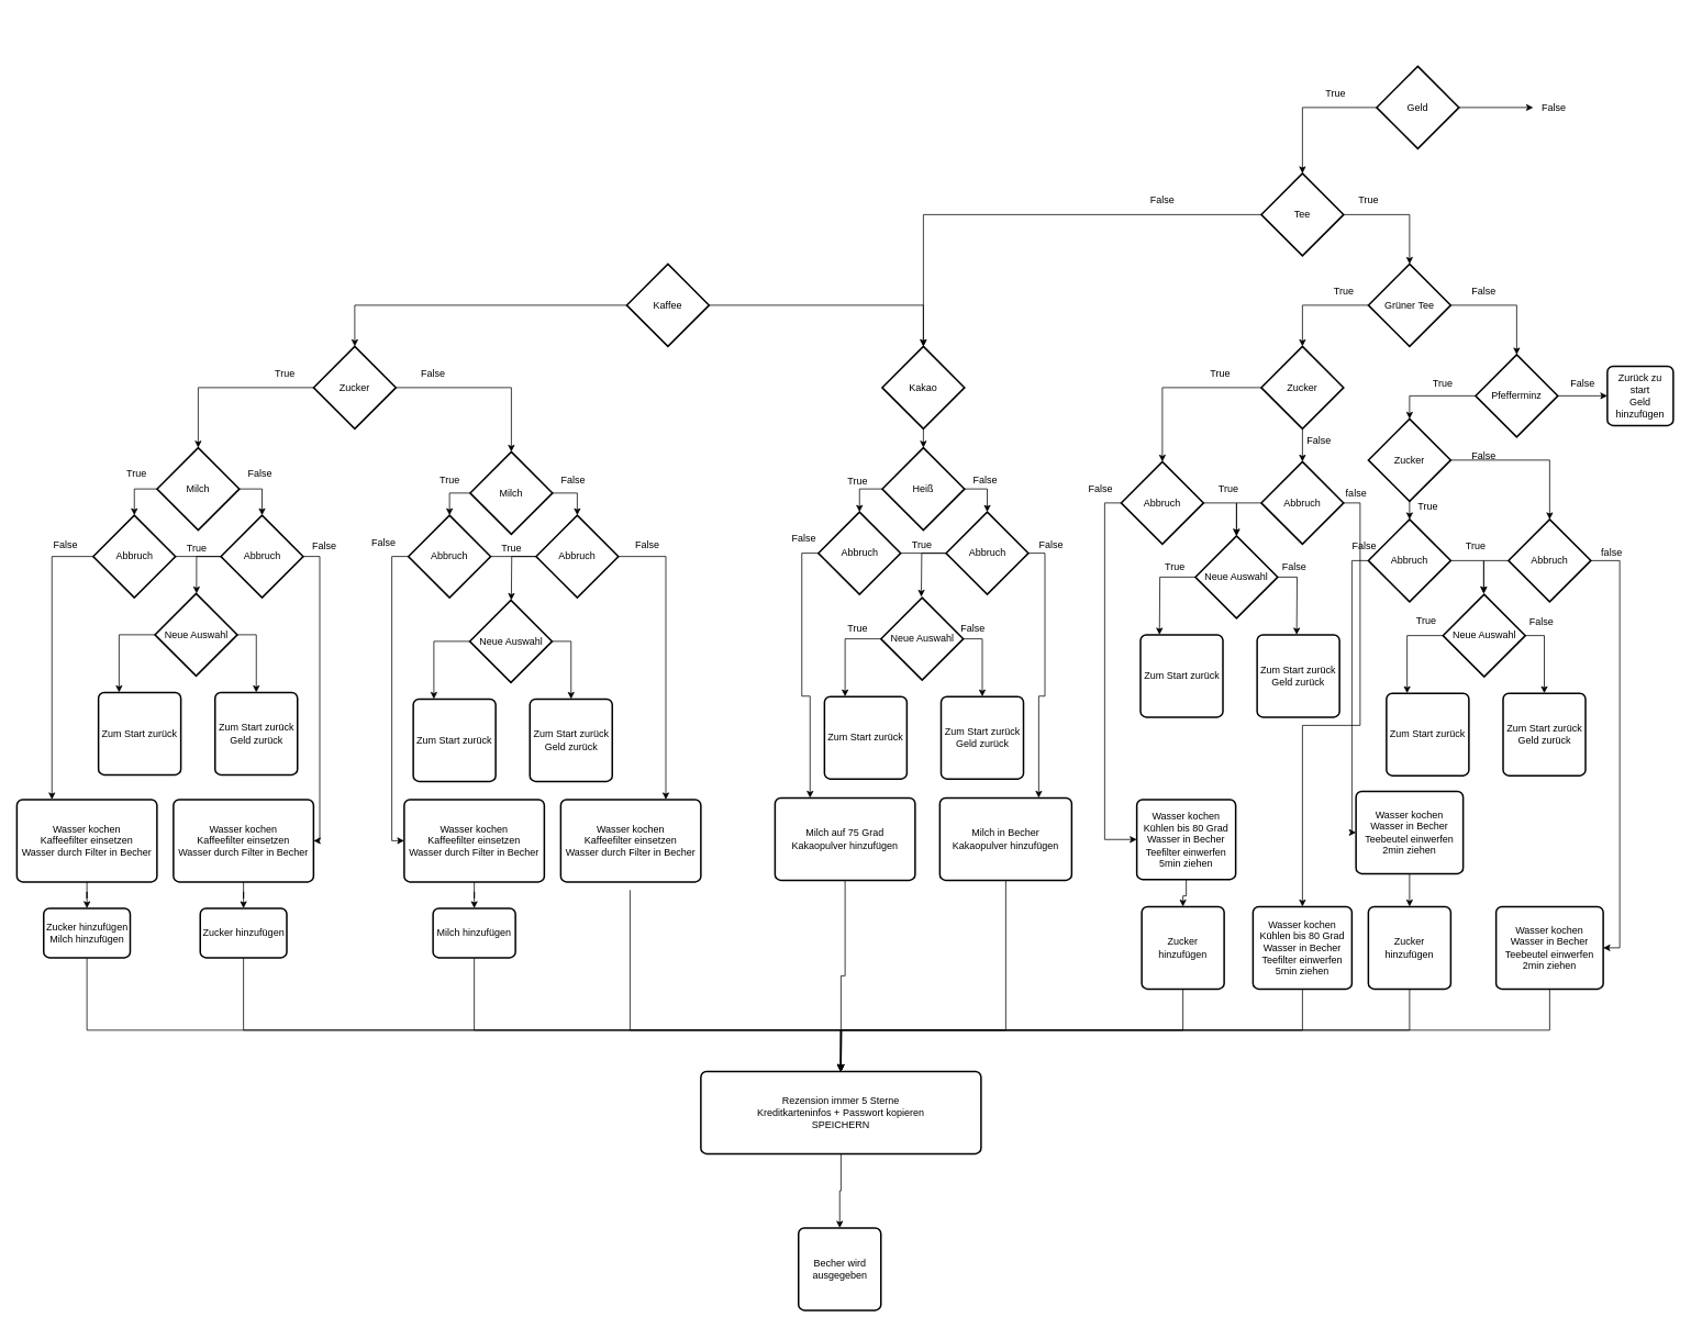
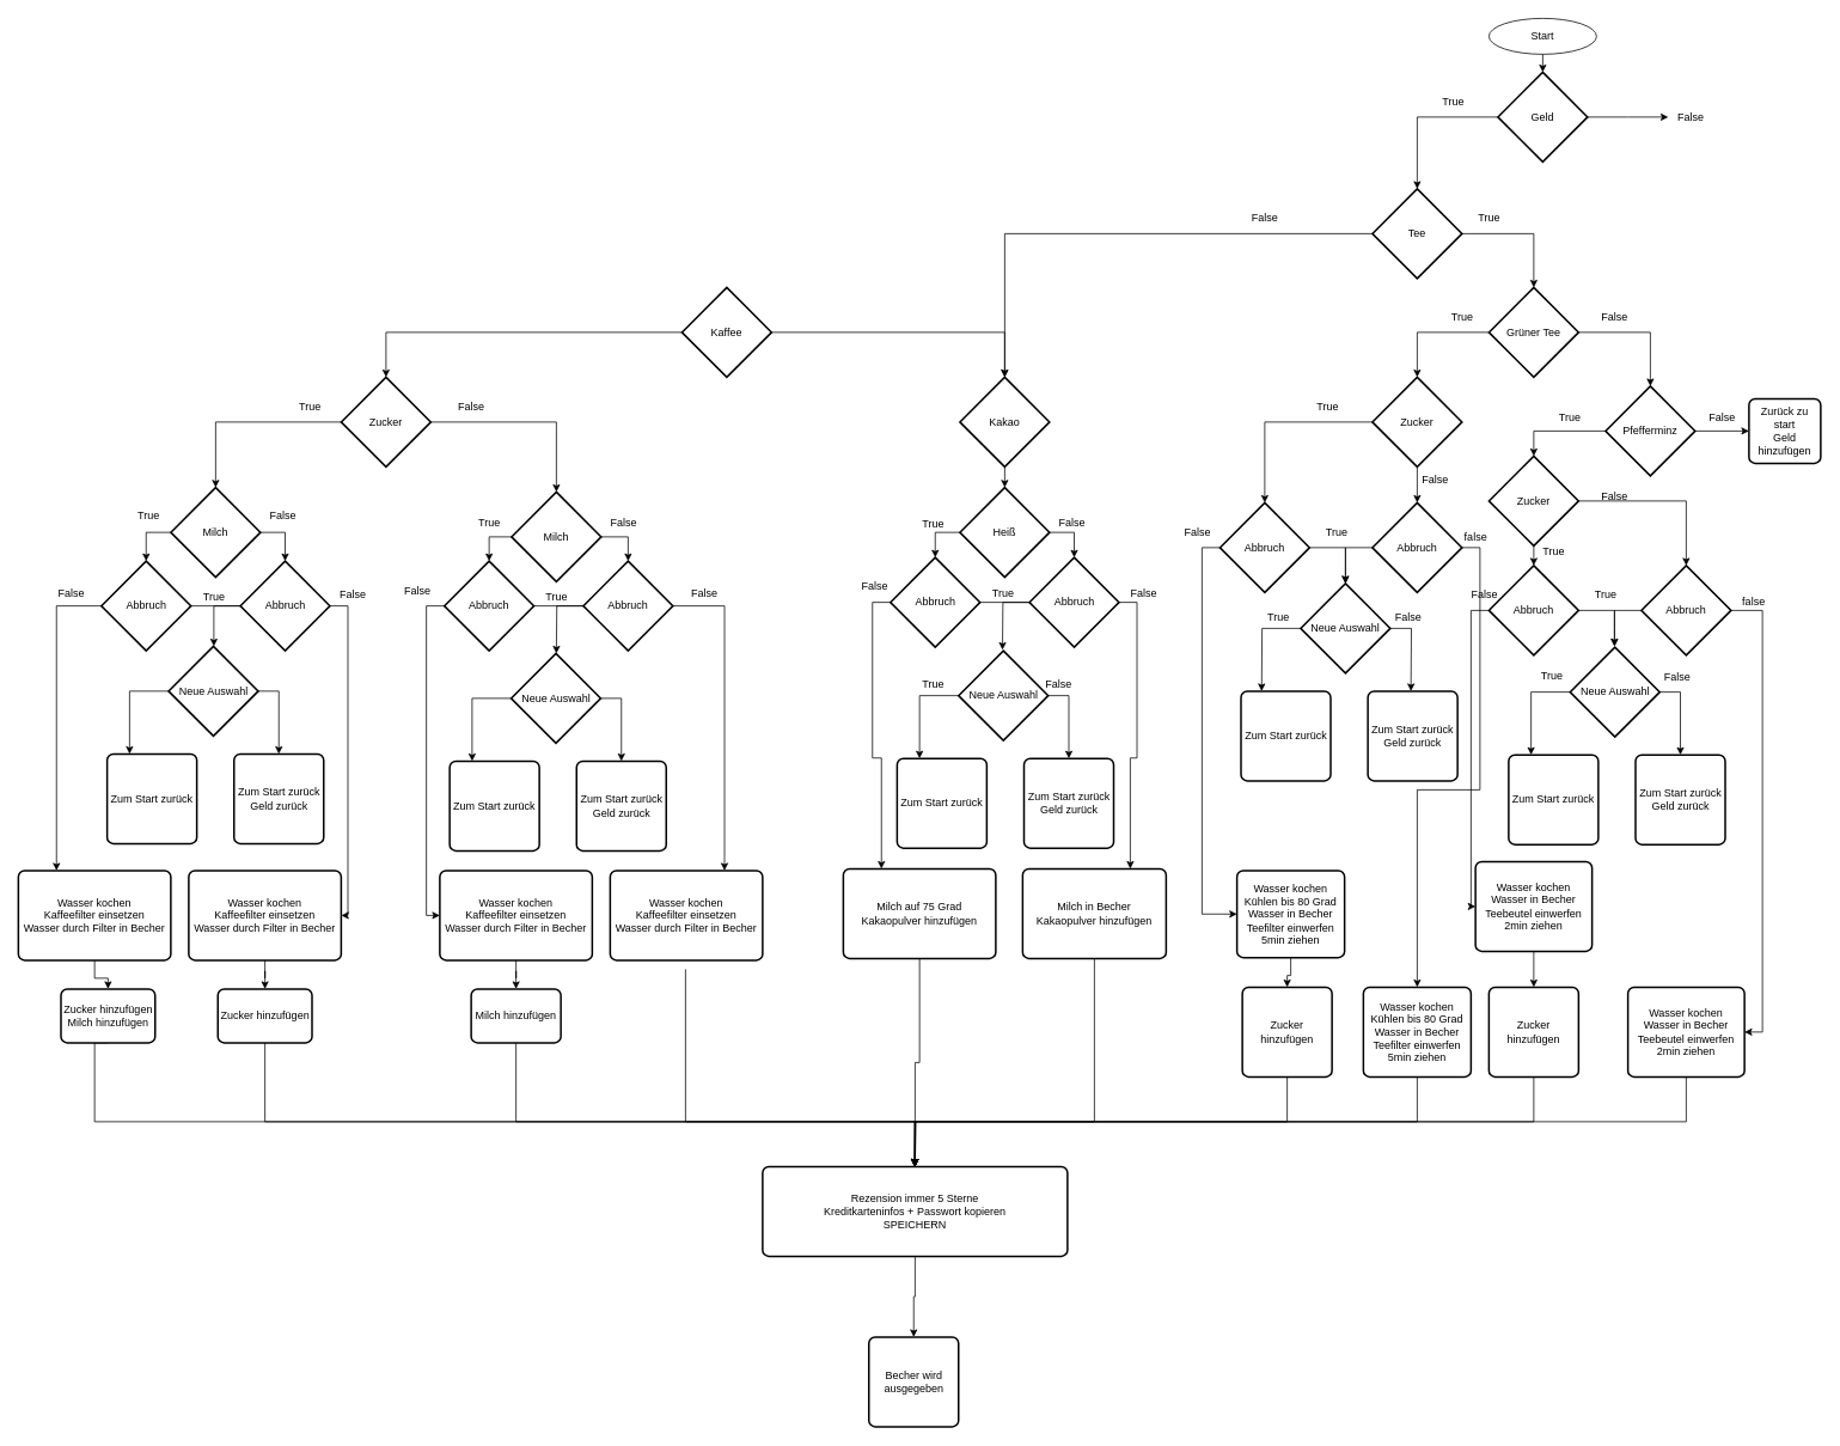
+ <mxCell id="2" value="Start" style="ellipse;whiteSpace=wrap;html=1;" vertex="1" parent="1"><mxGeometry x="1660" y="20" width="120" height="40" as="geometry" /></mxCell>
+ <mxCell id="6" style="edgeStyle=orthogonalEdgeStyle;rounded=0;orthogonalLoop=1;jettySize=auto;html=1;exitX=0.5;exitY=1;exitDx=0;exitDy=0;entryX=0.5;entryY=0;entryDx=0;entryDy=0;entryPerimeter=0;" edge="1" parent="1" source="2" target="5"><mxGeometry relative="1" as="geometry" /></mxCell>
- <mxCell id="89" value="&lt;div&gt;Zucker hinzufügen&lt;/div&gt;Milch hinzufügen" style="rounded=1;whiteSpace=wrap;html=1;absoluteArcSize=1;arcSize=14;strokeWidth=2;" vertex="1" parent="1"><mxGeometry x="52.5" y="1102" width="105" height="60" as="geometry" /></mxCell>
+ <mxCell id="89" value="&lt;div&gt;Zucker hinzufügen&lt;/div&gt;Milch hinzufügen" style="rounded=1;whiteSpace=wrap;html=1;absoluteArcSize=1;arcSize=14;strokeWidth=2;" vertex="1" parent="1"><mxGeometry x="67.5" y="1102" width="105" height="60" as="geometry" /></mxCell>
